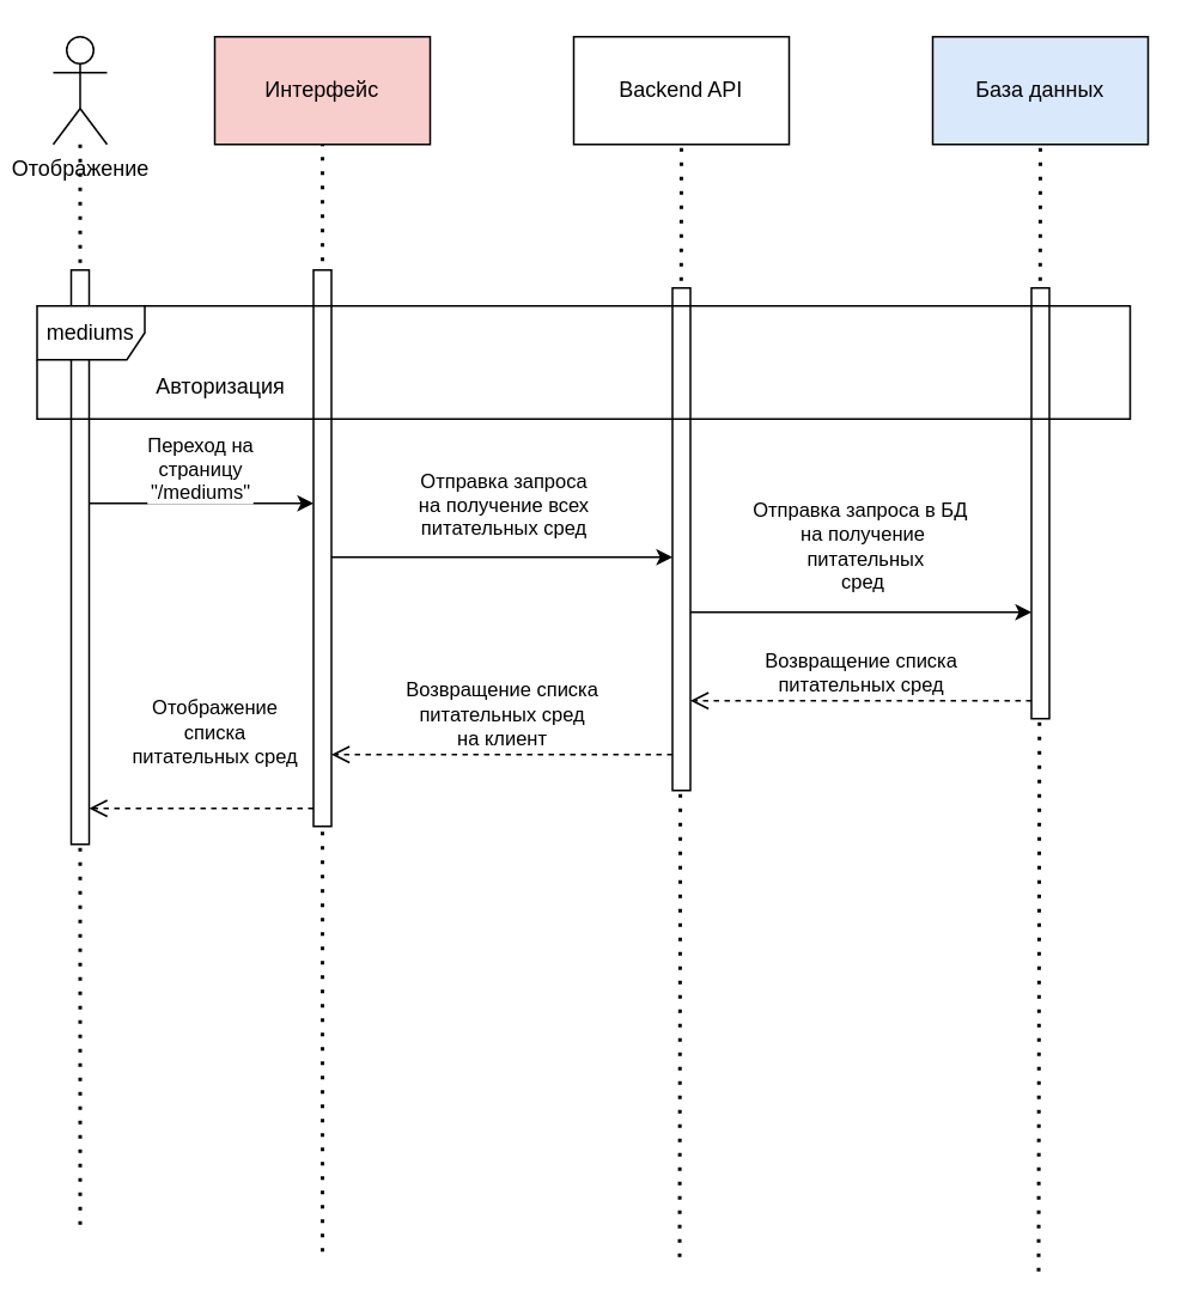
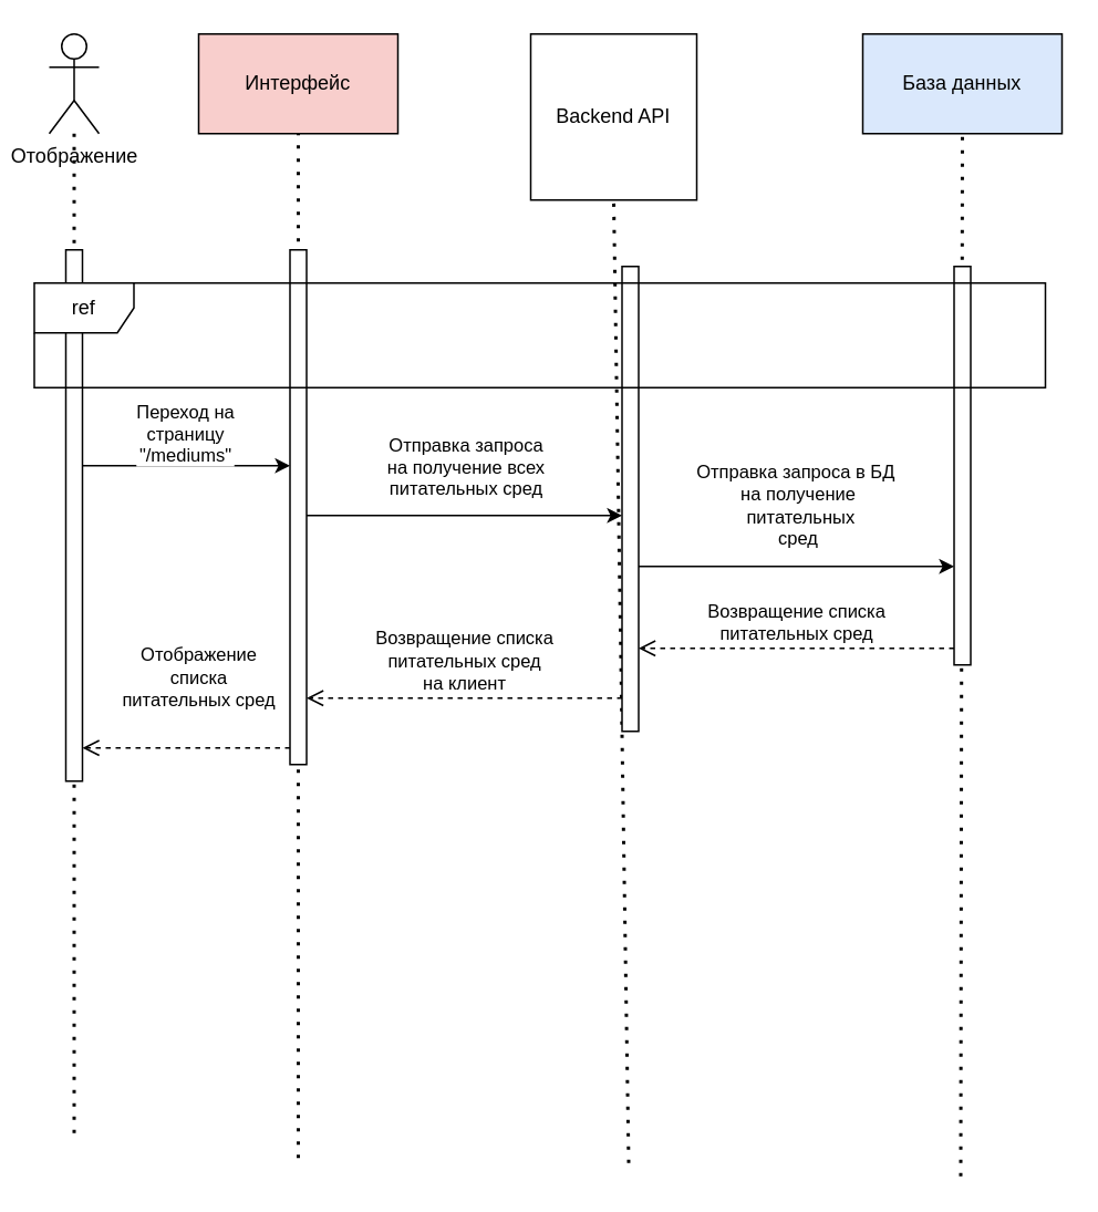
- <mxCell id="10" value="Backend API" style="rounded=0;whiteSpace=wrap;html=1;" vertex="1" parent="1"><mxGeometry x="319" y="20" width="120" height="60" as="geometry" /></mxCell>
+ <mxCell id="10" value="Backend API" style="rounded=0;whiteSpace=wrap;html=1;" vertex="1" parent="1"><mxGeometry x="319" y="20" width="100" height="100" as="geometry" /></mxCell>
- <mxCell id="14" value="mediums" style="shape=umlFrame;whiteSpace=wrap;html=1;pointerEvents=0;labelBackgroundColor=default;" vertex="1" parent="1"><mxGeometry x="20" y="170" width="609" height="63" as="geometry" /></mxCell>
+ <mxCell id="14" value="ref" style="shape=umlFrame;whiteSpace=wrap;html=1;pointerEvents=0;labelBackgroundColor=default;" vertex="1" parent="1"><mxGeometry x="20" y="170" width="609" height="63" as="geometry" /></mxCell>
- <mxCell id="15" value="Авторизация" style="text;html=1;align=center;verticalAlign=middle;resizable=0;points=[];autosize=1;strokeColor=none;fillColor=none;" vertex="1" parent="1"><mxGeometry x="72" y="200" width="100" height="30" as="geometry" /></mxCell>
